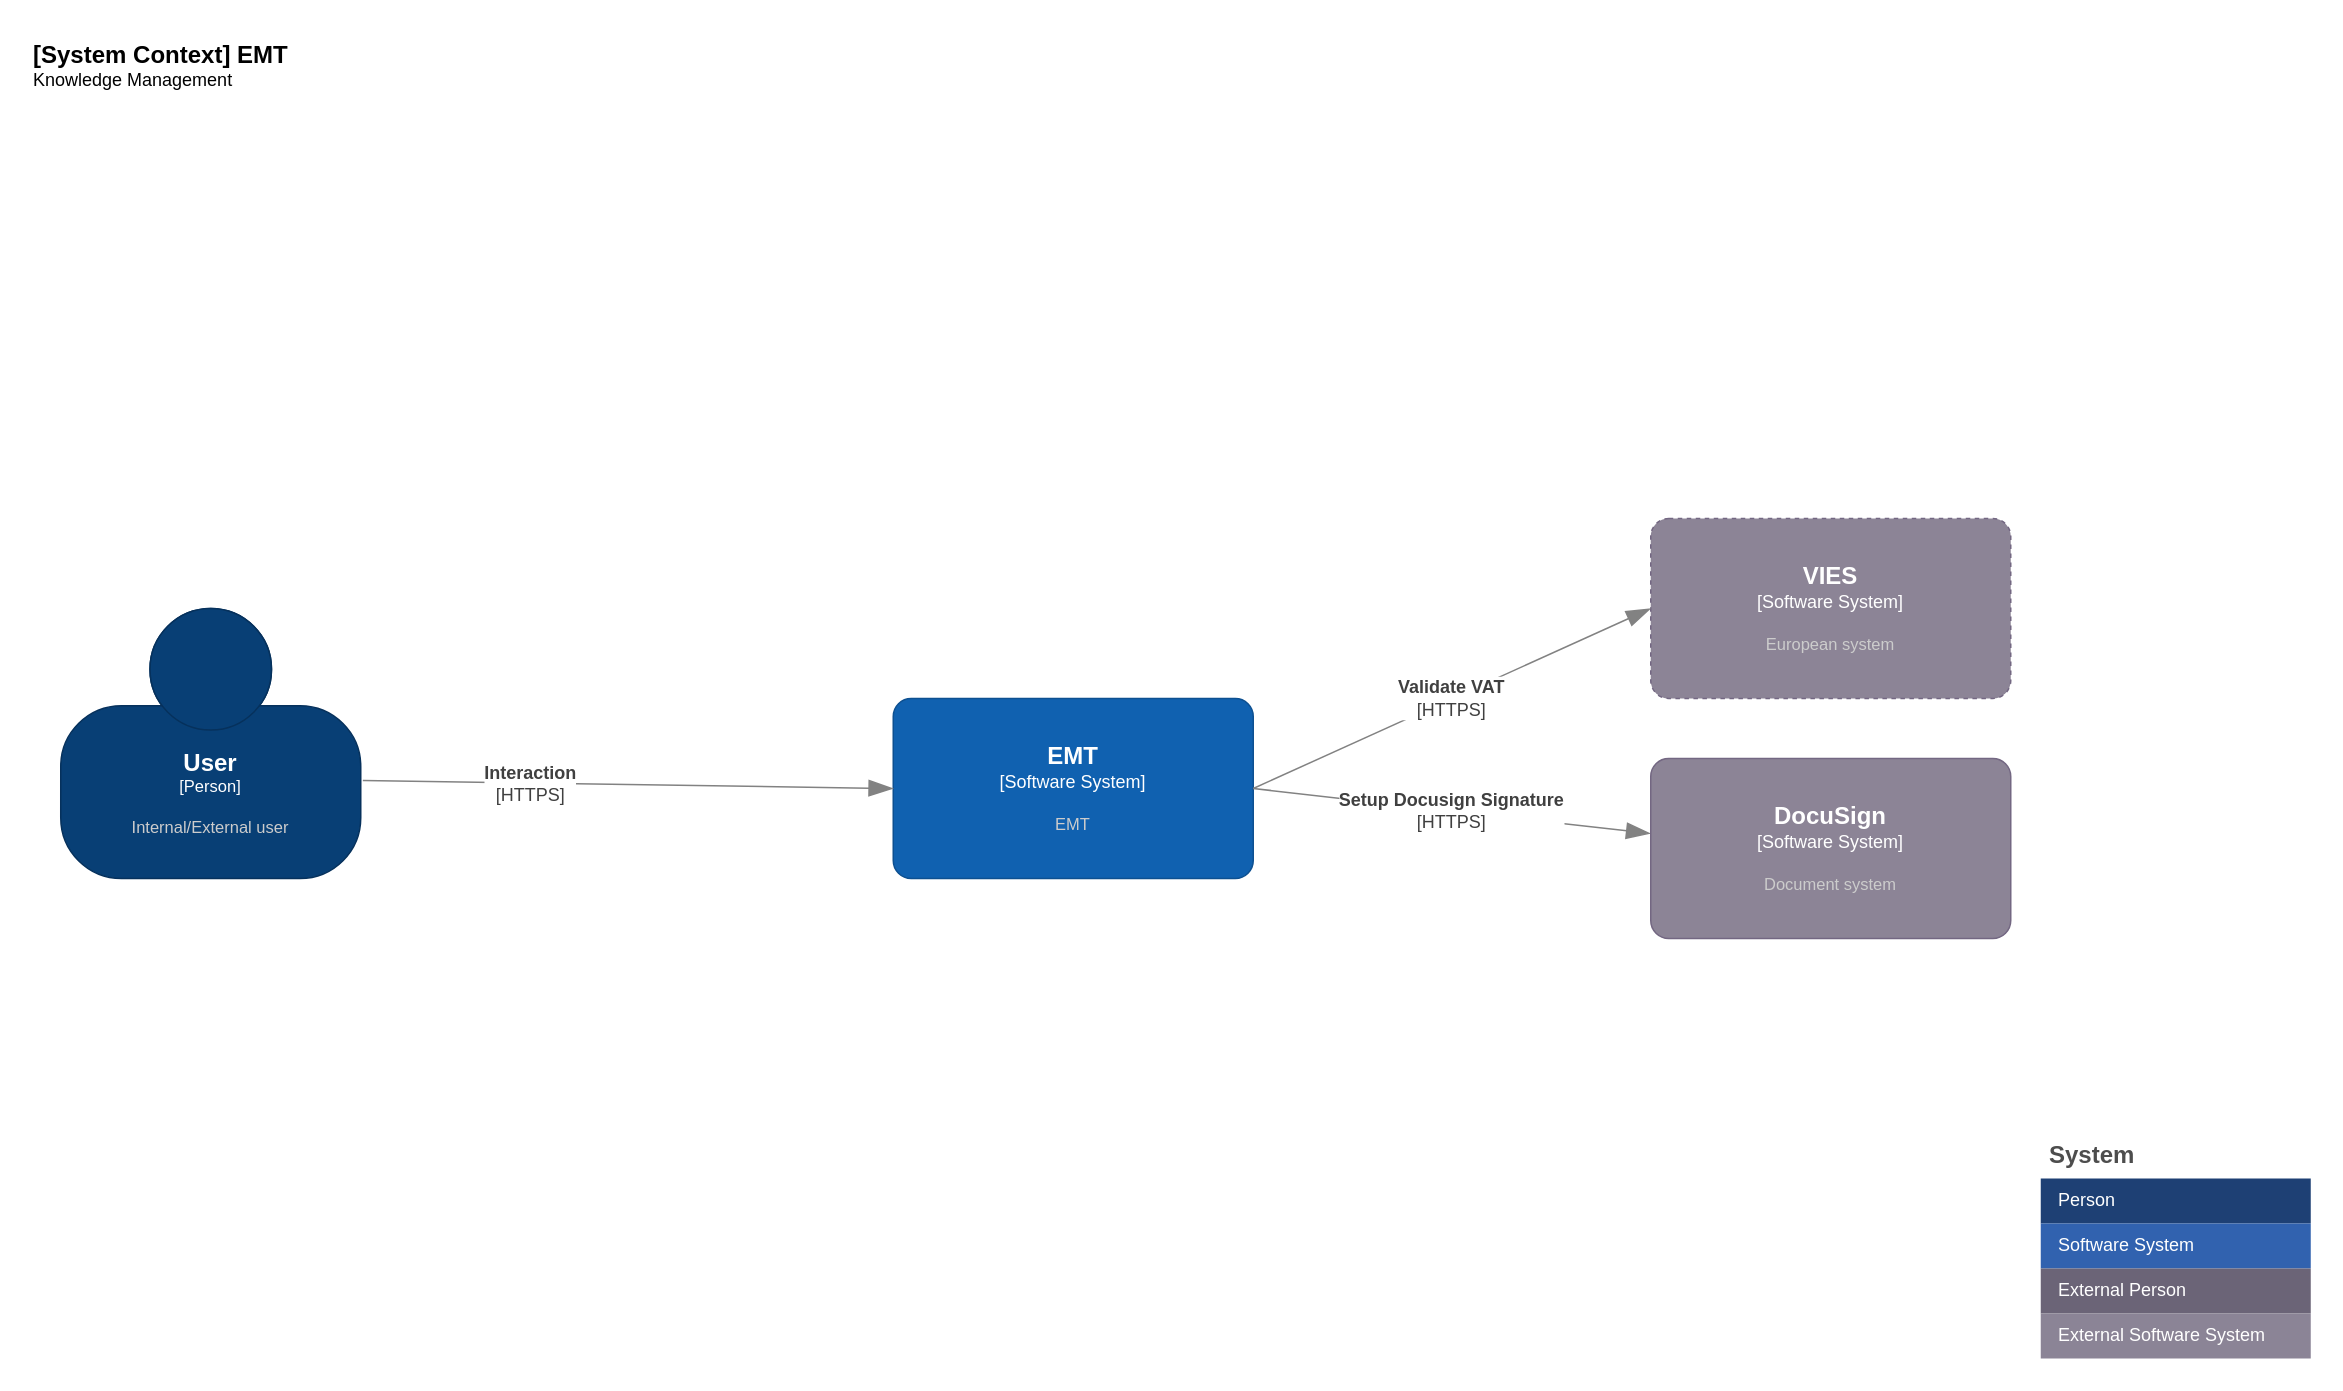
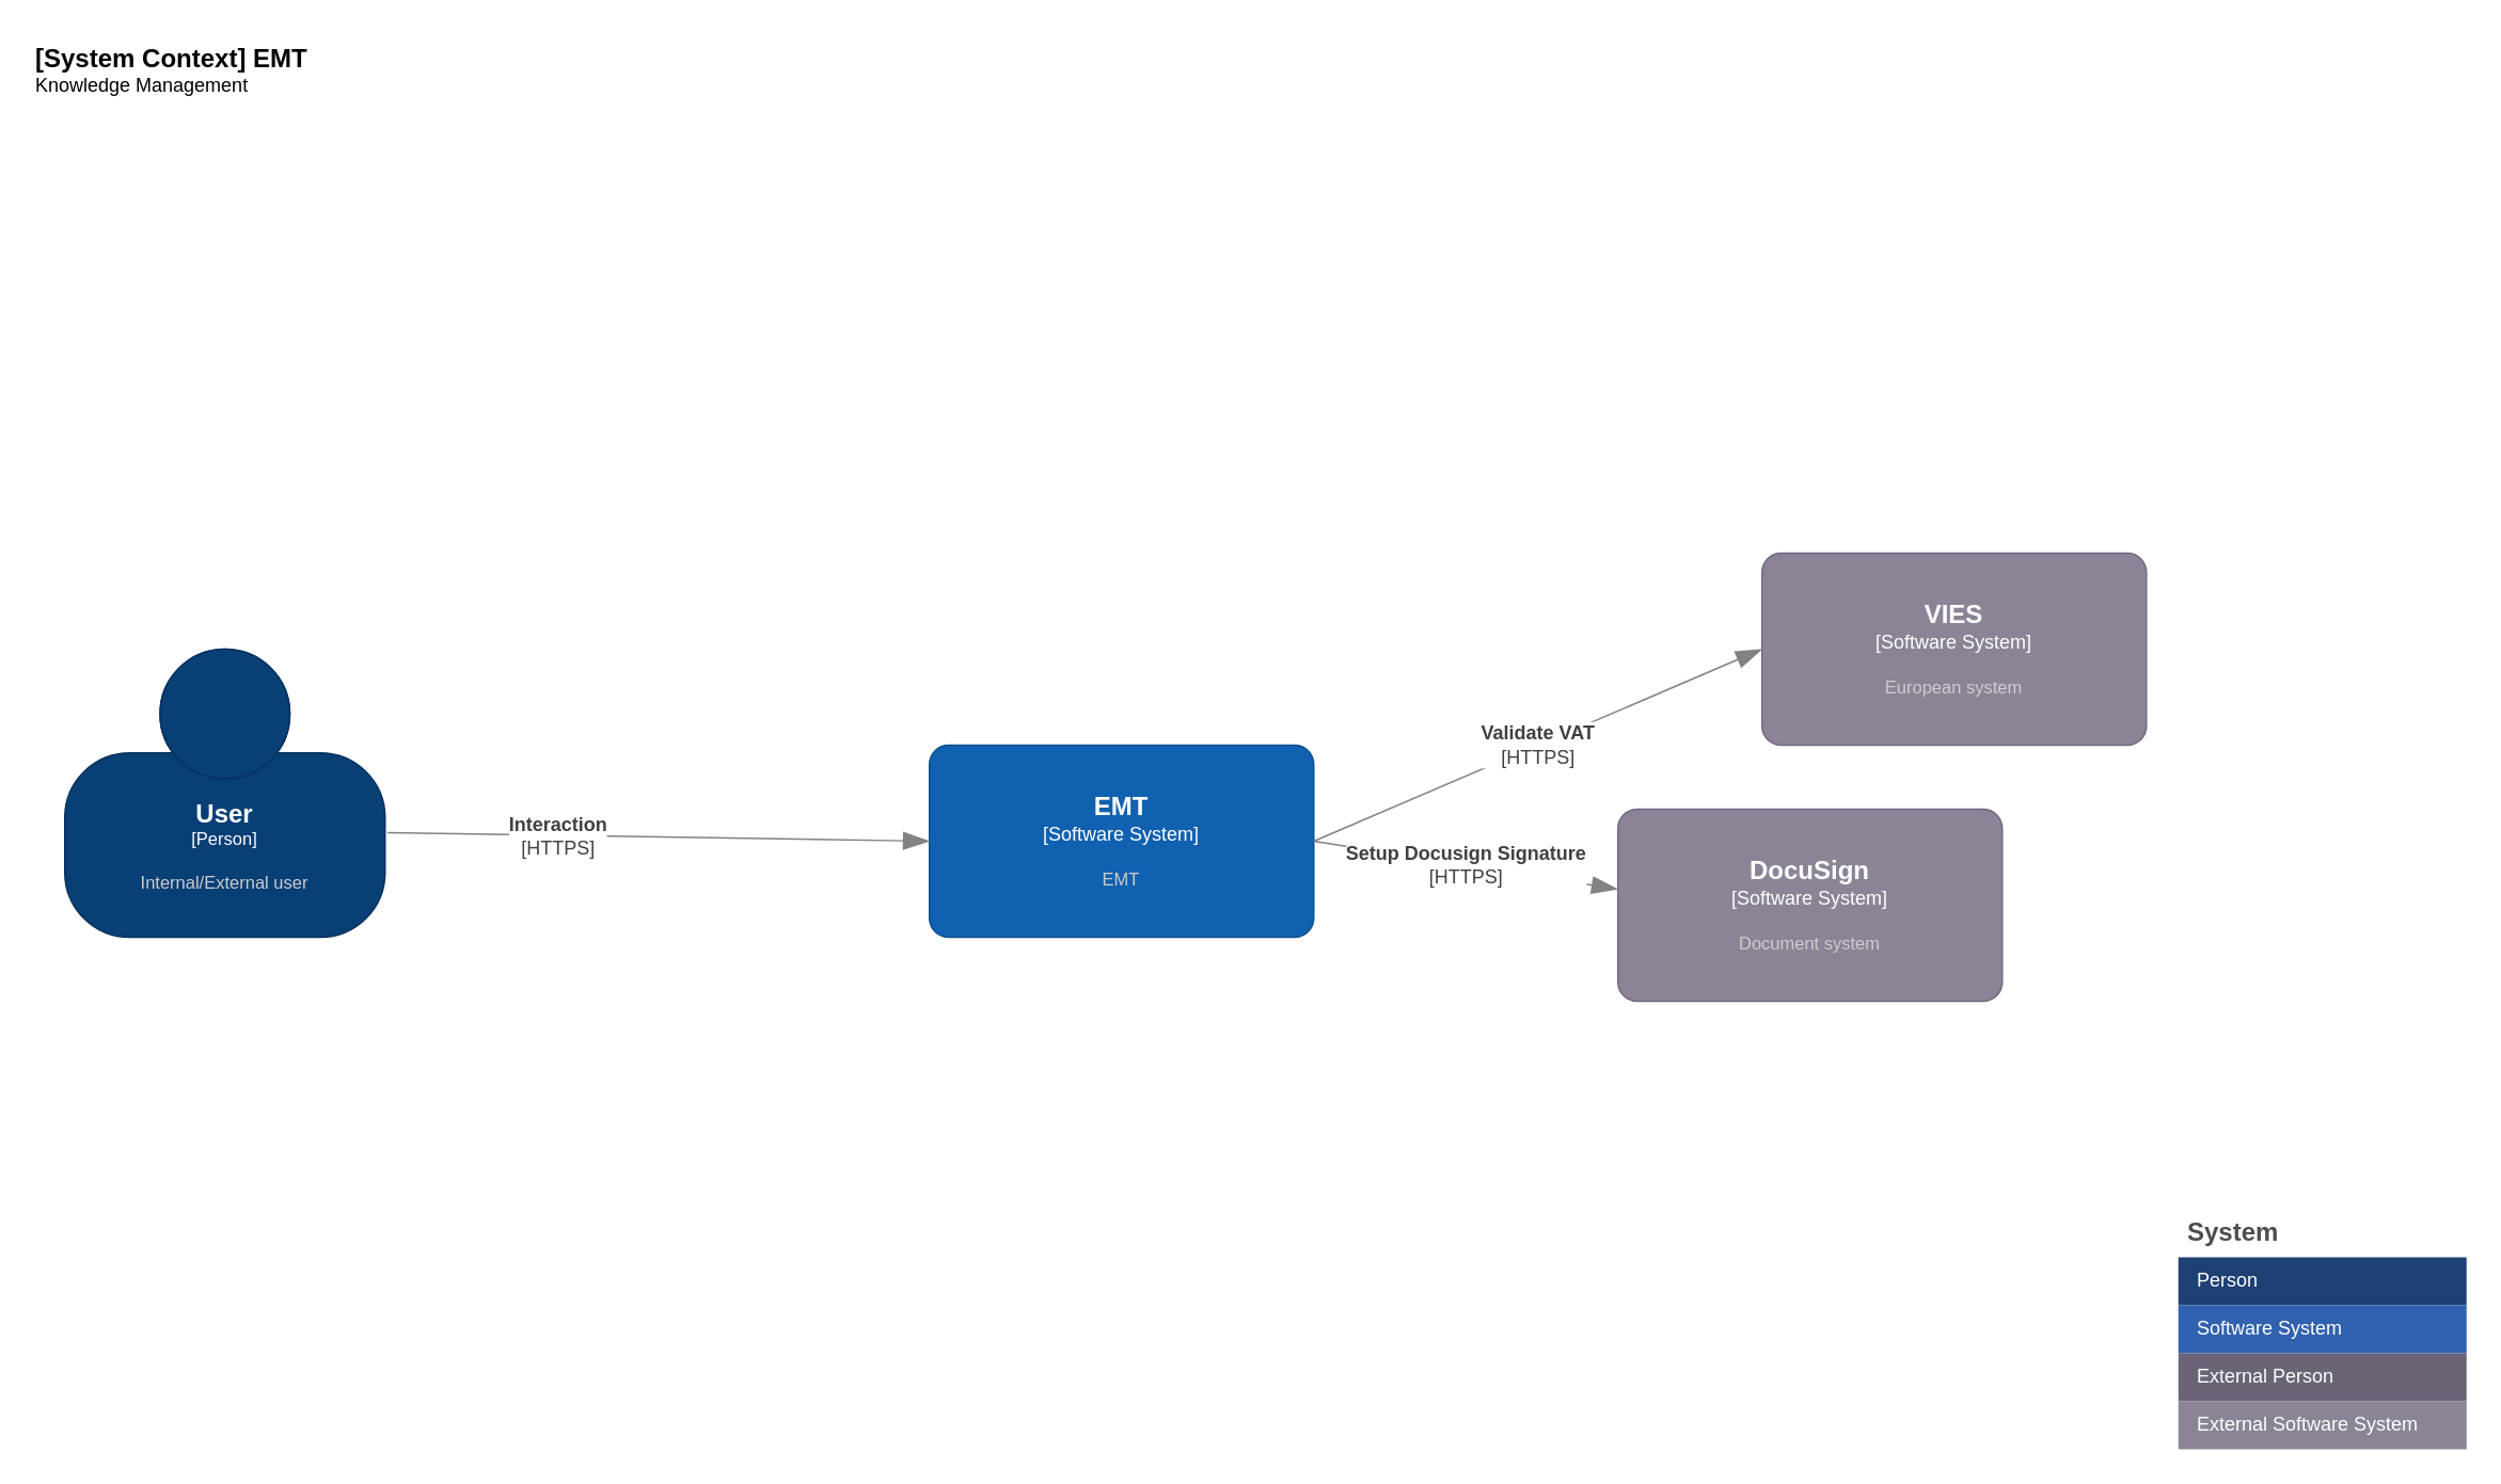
- <mxCell id="17" value="&lt;font style=&quot;font-size: 16px&quot;&gt;&lt;b&gt;VIES&lt;/b&gt;&lt;/font&gt;&lt;div&gt;[Software System]&lt;/div&gt;&lt;br&gt;&lt;div&gt;&lt;font style=&quot;font-size: 11px&quot;&gt;&lt;font color=&quot;#cccccc&quot;&gt;European system&lt;/font&gt;&lt;/div&gt;" style="rounded=1;whiteSpace=wrap;html=1;labelBackgroundColor=none;fillColor=#8C8496;fontColor=#ffffff;align=center;arcSize=10;strokeColor=#736782;metaEdit=1;resizable=0;points=[[0.25,0,0],[0.5,0,0],[0.75,0,0],[1,0.25,0],[1,0.5,0],[1,0.75,0],[0.75,1,0],[0.5,1,0],[0.25,1,0],[0,0.75,0],[0,0.5,0],[0,0.25,0]];dashed=1;" vertex="1" parent="1"><mxGeometry x="1100" y="345" width="240" height="120" as="geometry" /></mxCell>
+ <mxCell id="17" value="&lt;font style=&quot;font-size: 16px&quot;&gt;&lt;b&gt;VIES&lt;/b&gt;&lt;/font&gt;&lt;div&gt;[Software System]&lt;/div&gt;&lt;br&gt;&lt;div&gt;&lt;font style=&quot;font-size: 11px&quot;&gt;&lt;font color=&quot;#cccccc&quot;&gt;European system&lt;/font&gt;&lt;/div&gt;" style="rounded=1;whiteSpace=wrap;html=1;labelBackgroundColor=none;fillColor=#8C8496;fontColor=#ffffff;align=center;arcSize=10;strokeColor=#736782;metaEdit=1;resizable=0;points=[[0.25,0,0],[0.5,0,0],[0.75,0,0],[1,0.25,0],[1,0.5,0],[1,0.75,0],[0.75,1,0],[0.5,1,0],[0.25,1,0],[0,0.75,0],[0,0.5,0],[0,0.25,0]];" vertex="1" parent="1"><mxGeometry x="1100" y="345" width="240" height="120" as="geometry" /></mxCell>
- <mxCell id="2" value="&lt;font style=&quot;font-size: 16px&quot;&gt;&lt;b&gt;EMT&lt;/b&gt;&lt;/font&gt;&lt;div&gt;[Software System]&lt;/div&gt;&lt;br&gt;&lt;div&gt;&lt;font style=&quot;font-size: 11px&quot;&gt;&lt;font color=&quot;#cccccc&quot;&gt;EMT&lt;/font&gt;&lt;/div&gt;" style="rounded=1;whiteSpace=wrap;html=1;labelBackgroundColor=none;fillColor=#1061B0;fontColor=#ffffff;align=center;arcSize=10;strokeColor=#0D5091;metaEdit=1;resizable=0;points=[[0.25,0,0],[0.5,0,0],[0.75,0,0],[1,0.25,0],[1,0.5,0],[1,0.75,0],[0.75,1,0],[0.5,1,0],[0.25,1,0],[0,0.75,0],[0,0.5,0],[0,0.25,0]];" parent="1" vertex="1"><mxGeometry x="595" y="465" width="240" height="120" as="geometry" /></mxCell>
+ <mxCell id="2" value="&lt;font style=&quot;font-size: 16px&quot;&gt;&lt;b&gt;EMT&lt;/b&gt;&lt;/font&gt;&lt;div&gt;[Software System]&lt;/div&gt;&lt;br&gt;&lt;div&gt;&lt;font style=&quot;font-size: 11px&quot;&gt;&lt;font color=&quot;#cccccc&quot;&gt;EMT&lt;/font&gt;&lt;/div&gt;" style="rounded=1;whiteSpace=wrap;html=1;labelBackgroundColor=none;fillColor=#1061B0;fontColor=#ffffff;align=center;arcSize=10;strokeColor=#0D5091;metaEdit=1;resizable=0;points=[[0.25,0,0],[0.5,0,0],[0.75,0,0],[1,0.25,0],[1,0.5,0],[1,0.75,0],[0.75,1,0],[0.5,1,0],[0.25,1,0],[0,0.75,0],[0,0.5,0],[0,0.25,0]];" parent="1" vertex="1"><mxGeometry x="580" y="465" width="240" height="120" as="geometry" /></mxCell>
- <mxCell id="16" value="&lt;font style=&quot;font-size: 16px&quot;&gt;&lt;b&gt;DocuSign&lt;/b&gt;&lt;/font&gt;&lt;div&gt;[Software System]&lt;/div&gt;&lt;br&gt;&lt;div&gt;&lt;font style=&quot;font-size: 11px&quot;&gt;&lt;font color=&quot;#cccccc&quot;&gt;Document system&lt;/font&gt;&lt;/div&gt;" style="rounded=1;whiteSpace=wrap;html=1;labelBackgroundColor=none;fillColor=#8C8496;fontColor=#ffffff;align=center;arcSize=10;strokeColor=#736782;metaEdit=1;resizable=0;points=[[0.25,0,0],[0.5,0,0],[0.75,0,0],[1,0.25,0],[1,0.5,0],[1,0.75,0],[0.75,1,0],[0.5,1,0],[0.25,1,0],[0,0.75,0],[0,0.5,0],[0,0.25,0]];" vertex="1" parent="1"><mxGeometry x="1100" y="505" width="240" height="120" as="geometry" /></mxCell>
+ <mxCell id="16" value="&lt;font style=&quot;font-size: 16px&quot;&gt;&lt;b&gt;DocuSign&lt;/b&gt;&lt;/font&gt;&lt;div&gt;[Software System]&lt;/div&gt;&lt;br&gt;&lt;div&gt;&lt;font style=&quot;font-size: 11px&quot;&gt;&lt;font color=&quot;#cccccc&quot;&gt;Document system&lt;/font&gt;&lt;/div&gt;" style="rounded=1;whiteSpace=wrap;html=1;labelBackgroundColor=none;fillColor=#8C8496;fontColor=#ffffff;align=center;arcSize=10;strokeColor=#736782;metaEdit=1;resizable=0;points=[[0.25,0,0],[0.5,0,0],[0.75,0,0],[1,0.25,0],[1,0.5,0],[1,0.75,0],[0.75,1,0],[0.5,1,0],[0.25,1,0],[0,0.75,0],[0,0.5,0],[0,0.25,0]];" vertex="1" parent="1"><mxGeometry x="1010" y="505" width="240" height="120" as="geometry" /></mxCell>
